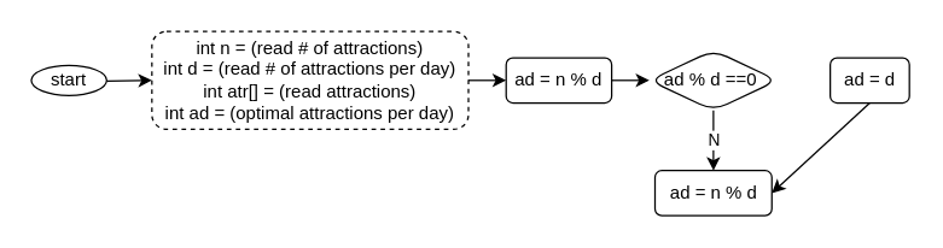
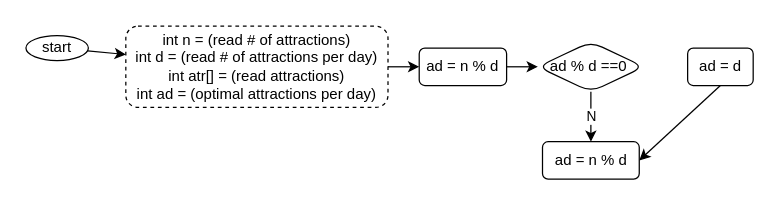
- <mxCell id="3" value="start" style="ellipse;whiteSpace=wrap;html=1;" parent="1" vertex="1"><mxGeometry x="20" y="43" width="50" height="20" as="geometry" /></mxCell>
+ <mxCell id="3" value="start" style="ellipse;whiteSpace=wrap;html=1;" parent="1" vertex="1"><mxGeometry x="20" y="28" width="50" height="20" as="geometry" /></mxCell>
